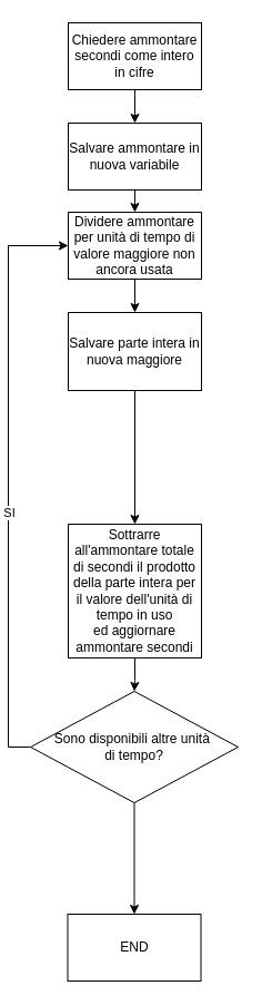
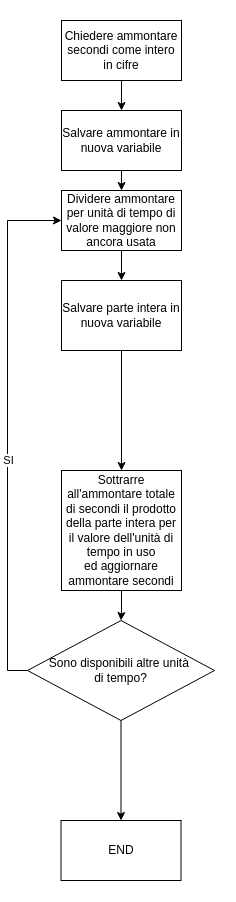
- <mxCell id="6" value="Salvare parte intera in nuova maggiore" style="whiteSpace=wrap;html=1;" parent="1" vertex="1"><mxGeometry x="54" y="280" width="120" height="70" as="geometry" /></mxCell>
+ <mxCell id="6" value="Salvare parte intera in nuova variabile" style="whiteSpace=wrap;html=1;" parent="1" vertex="1"><mxGeometry x="54" y="280" width="120" height="70" as="geometry" /></mxCell>
